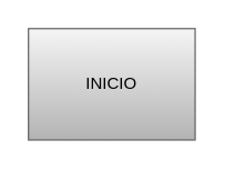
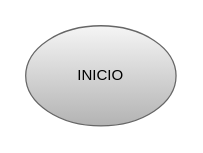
- <mxCell id="2" value="INICIO" style="whiteSpace=wrap;html=1;fillColor=#f5f5f5;gradientColor=#b3b3b3;strokeColor=#666666;fontColor=#000000;rounded=0;" vertex="1" parent="1"><mxGeometry x="20" y="20" width="120" height="80" as="geometry" /></mxCell>
+ <mxCell id="2" value="INICIO" style="ellipse;whiteSpace=wrap;html=1;fillColor=#f5f5f5;gradientColor=#b3b3b3;strokeColor=#666666;fontColor=#000000;" vertex="1" parent="1"><mxGeometry x="20" y="20" width="120" height="80" as="geometry" /></mxCell>
